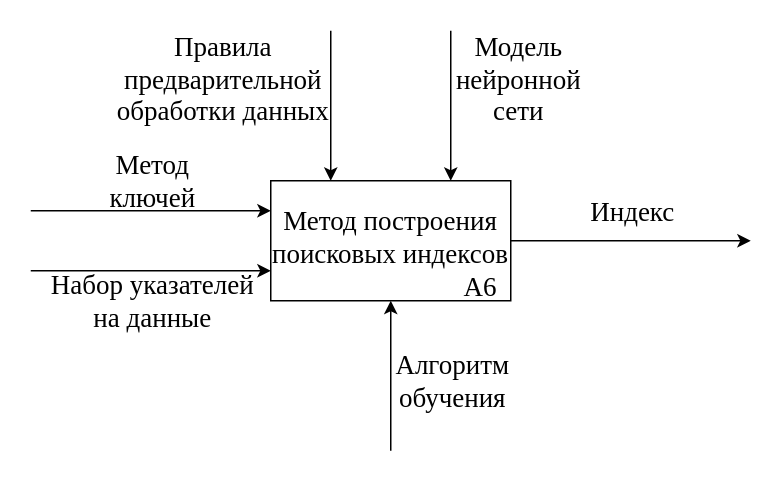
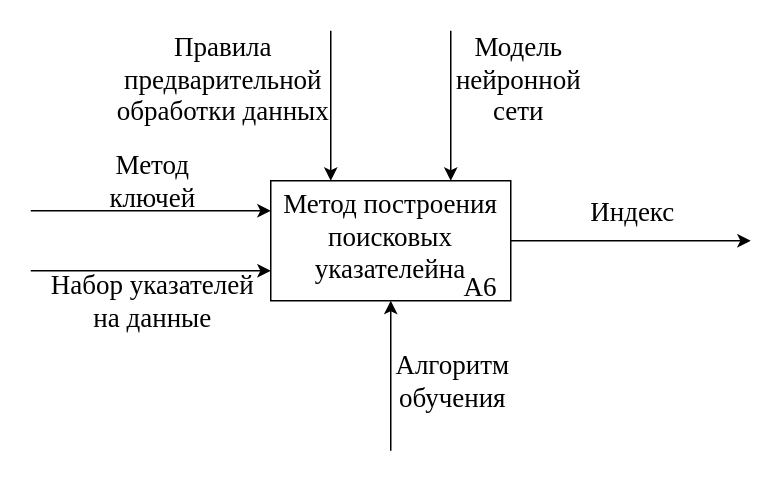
- <mxCell id="2" value="Метод построения поисковых индексов" style="shape=stencil(tVTRboMwDPyavFYh2T5gYtt/pKlXotIkcrJ1/fuaGKQiBq0mQEjgu3B3Bhyh69SYCEJJb84g9LtQKmKwkBLdEdww9iK5vHBZDbVJEWxm8MegM/sWmEkZwwku7pB7CecbQJc7Vn8I+UZrulPXNnhPIi74NGLueBIzztOz8pfFevvrqIqkf4YM2IdkVKjP52V3r9sIVxvlHcsO6VfPu57wOHG11YdbTbj6v6yuCZn7uXW9N/Z0xPDtD3+G+XJta0MbkEq+Fi+htOyP5Wai6QZvQgw0dmO7PE4PRn/OmPCJd0FnGqZWA8KDN8G7yYLr7IJiPXEoKG99BbgB);whiteSpace=wrap;html=1;fontFamily=Times New Roman;fontSize=18;spacingBottom=4;points=[[0,0,0,0,0],[0,0.25,0,0,0],[0,0.5,0,0,0],[0,0.75,0,0,0],[0,1,0,0,0],[0.25,0,0,0,0],[0.25,1,0,0,0],[0.5,0,0,0,0],[0.5,1,0,0,0],[0.75,0,0,0,0],[0.75,1,0,0,0],[1,0,0,0,0],[1,0.25,0,0,0],[1,0.5,0,0,0],[1,0.75,0,0,0],[1,1,0,0,0]];" parent="1" vertex="1"><mxGeometry x="180" y="120" width="160" height="80" as="geometry" /></mxCell>
+ <mxCell id="2" value="Метод построения поисковых указателейна" style="shape=stencil(tVTRboMwDPyavFYh2T5gYtt/pKlXotIkcrJ1/fuaGKQiBq0mQEjgu3B3Bhyh69SYCEJJb84g9LtQKmKwkBLdEdww9iK5vHBZDbVJEWxm8MegM/sWmEkZwwku7pB7CecbQJc7Vn8I+UZrulPXNnhPIi74NGLueBIzztOz8pfFevvrqIqkf4YM2IdkVKjP52V3r9sIVxvlHcsO6VfPu57wOHG11YdbTbj6v6yuCZn7uXW9N/Z0xPDtD3+G+XJta0MbkEq+Fi+htOyP5Wai6QZvQgw0dmO7PE4PRn/OmPCJd0FnGqZWA8KDN8G7yYLr7IJiPXEoKG99BbgB);whiteSpace=wrap;html=1;fontFamily=Times New Roman;fontSize=18;spacingBottom=4;points=[[0,0,0,0,0],[0,0.25,0,0,0],[0,0.5,0,0,0],[0,0.75,0,0,0],[0,1,0,0,0],[0.25,0,0,0,0],[0.25,1,0,0,0],[0.5,0,0,0,0],[0.5,1,0,0,0],[0.75,0,0,0,0],[0.75,1,0,0,0],[1,0,0,0,0],[1,0.25,0,0,0],[1,0.5,0,0,0],[1,0.75,0,0,0],[1,1,0,0,0]];" parent="1" vertex="1"><mxGeometry x="180" y="120" width="160" height="80" as="geometry" /></mxCell>
